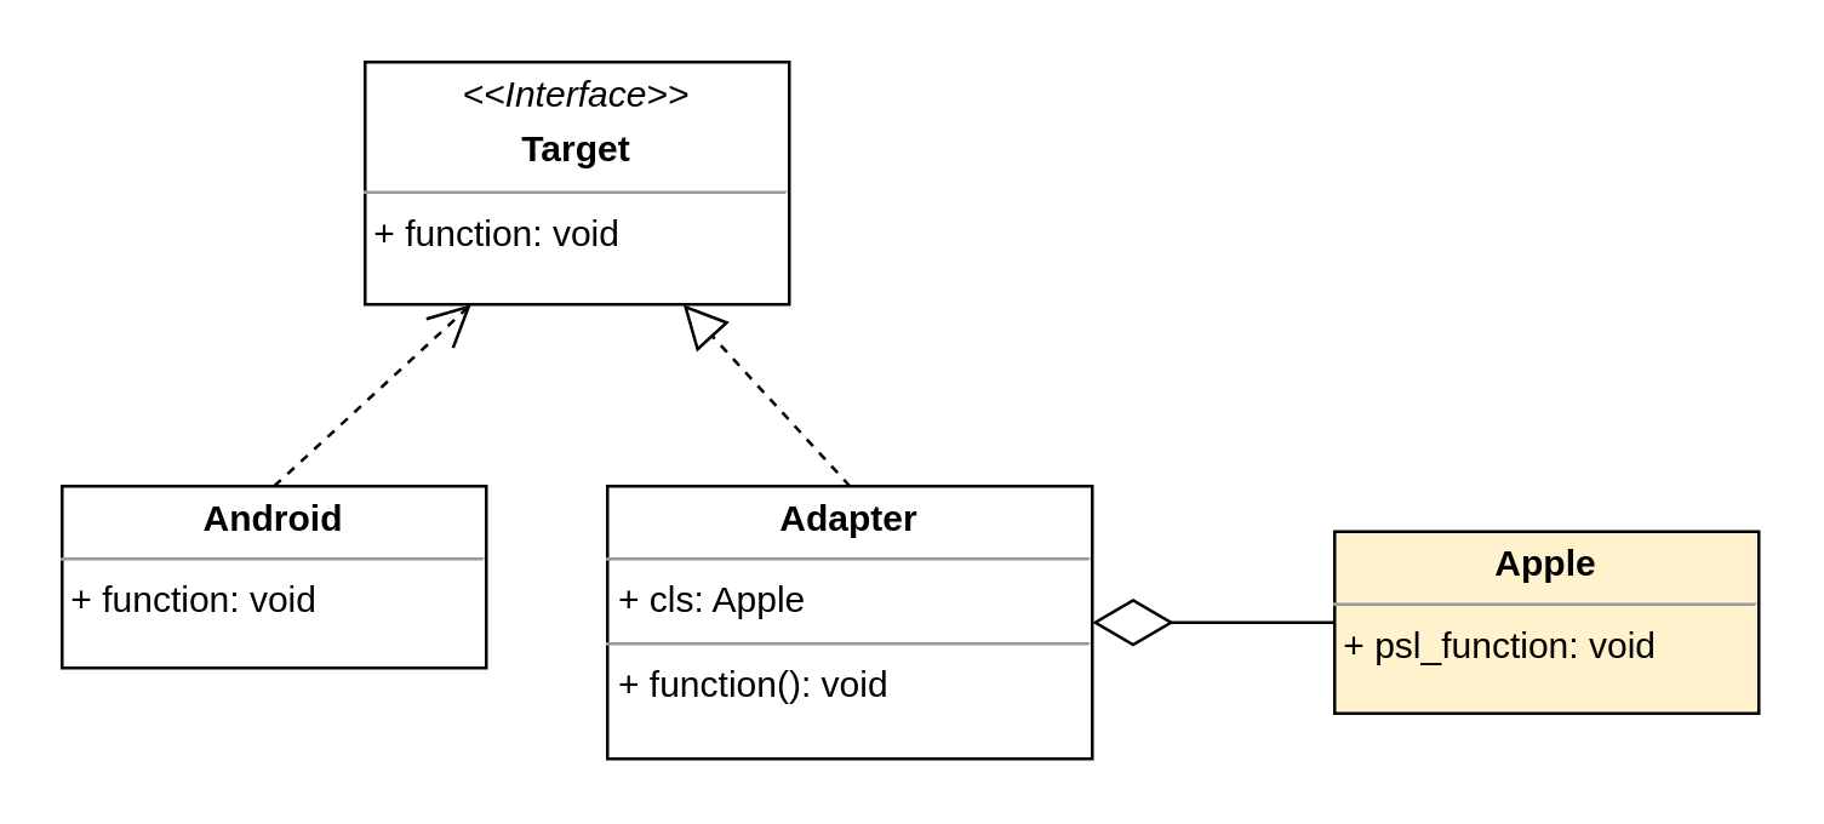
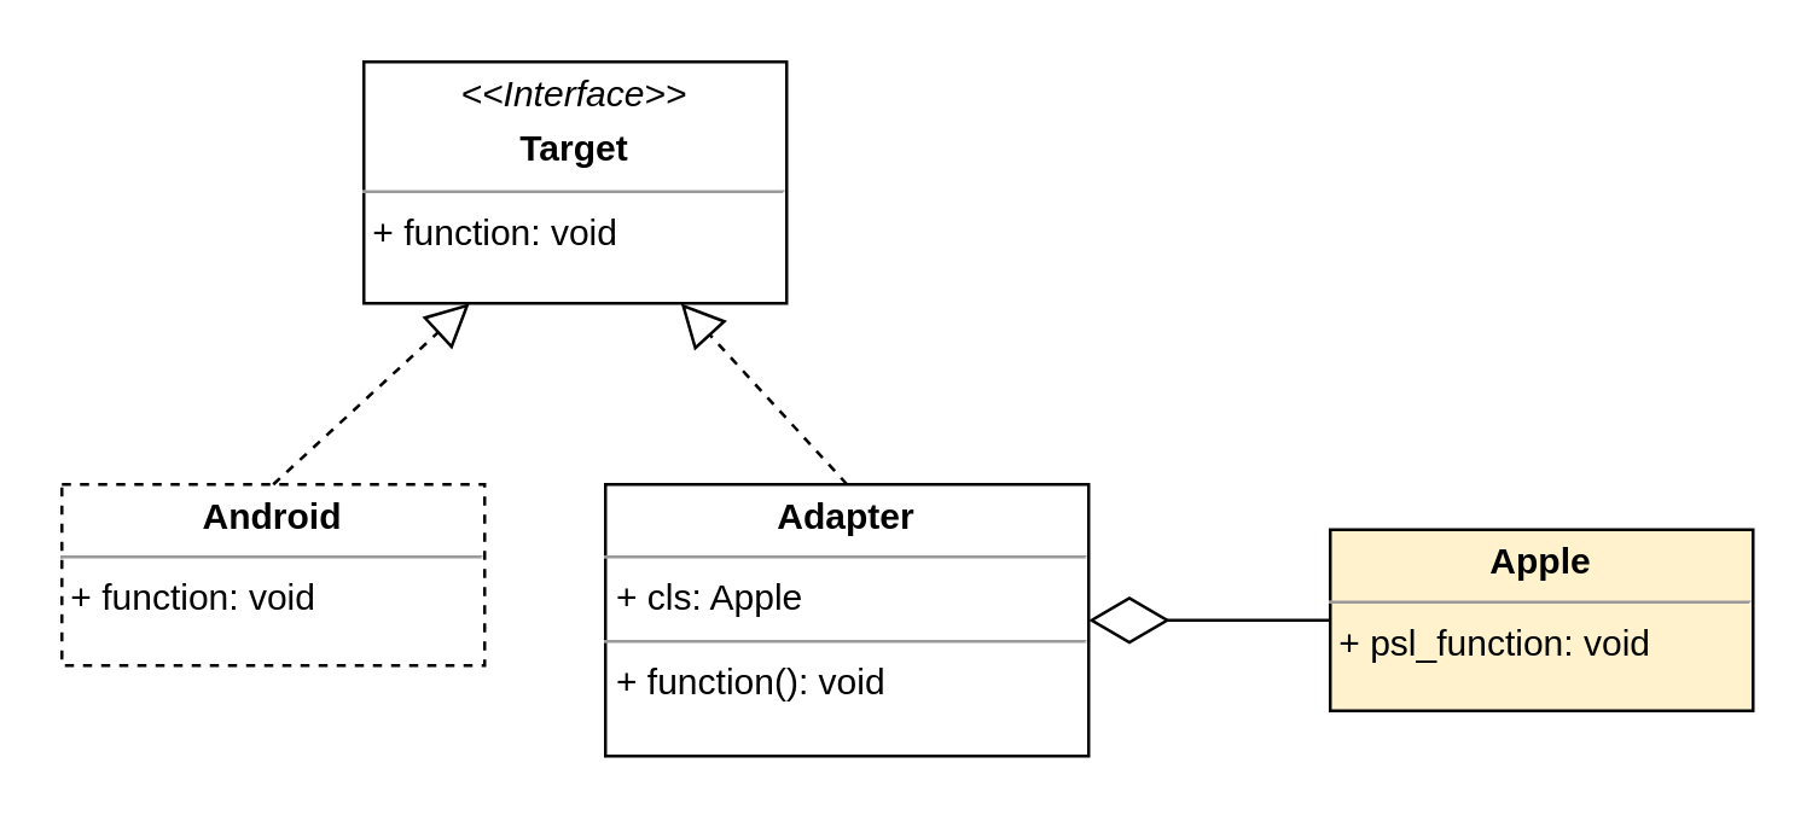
- <mxCell id="6" value="" style="endArrow=open;dashed=1;endFill=0;endSize=12;html=1;entryX=0.25;entryY=1;entryDx=0;entryDy=0;exitX=0.5;exitY=0;exitDx=0;exitDy=0;" edge="1" parent="1" source="2" target="4"><mxGeometry width="160" relative="1" as="geometry"><mxPoint x="50" y="290" as="sourcePoint" /><mxPoint x="210" y="290" as="targetPoint" /></mxGeometry></mxCell>
+ <mxCell id="6" value="" style="endArrow=block;dashed=1;endFill=0;endSize=12;html=1;entryX=0.25;entryY=1;entryDx=0;entryDy=0;exitX=0.5;exitY=0;exitDx=0;exitDy=0;" edge="1" parent="1" source="2" target="4"><mxGeometry width="160" relative="1" as="geometry"><mxPoint x="50" y="290" as="sourcePoint" /><mxPoint x="210" y="290" as="targetPoint" /></mxGeometry></mxCell>
- <mxCell id="2" value="&lt;p style=&quot;margin: 0px ; margin-top: 4px ; text-align: center&quot;&gt;&lt;b&gt;Android&lt;/b&gt;&lt;/p&gt;&lt;hr size=&quot;1&quot;&gt;&lt;div style=&quot;height: 2px&quot;&gt;&amp;nbsp;+ function: void&lt;/div&gt;" style="verticalAlign=top;align=left;overflow=fill;fontSize=12;fontFamily=Helvetica;html=1;" vertex="1" parent="1"><mxGeometry x="20" y="160" width="140" height="60" as="geometry" /></mxCell>
+ <mxCell id="2" value="&lt;p style=&quot;margin: 0px ; margin-top: 4px ; text-align: center&quot;&gt;&lt;b&gt;Android&lt;/b&gt;&lt;/p&gt;&lt;hr size=&quot;1&quot;&gt;&lt;div style=&quot;height: 2px&quot;&gt;&amp;nbsp;+ function: void&lt;/div&gt;" style="verticalAlign=top;align=left;overflow=fill;fontSize=12;fontFamily=Helvetica;html=1;dashed=1;" vertex="1" parent="1"><mxGeometry x="20" y="160" width="140" height="60" as="geometry" /></mxCell>
